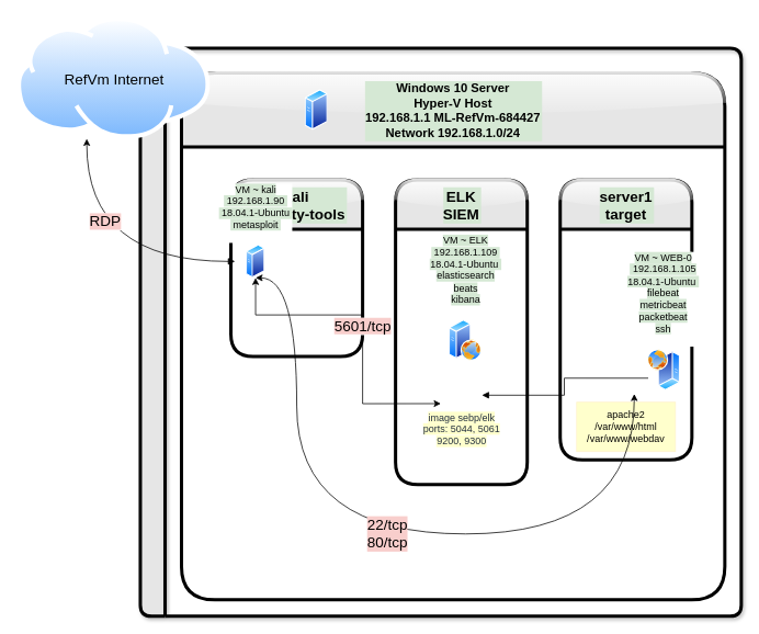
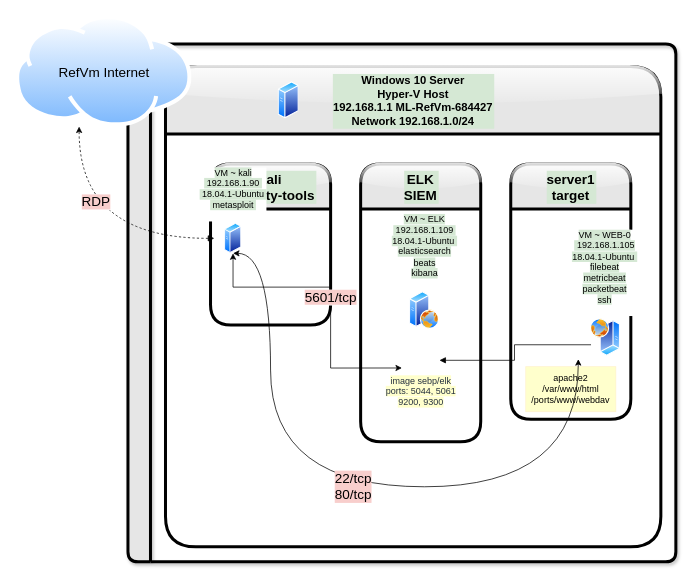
- <mxCell id="17" style="edgeStyle=orthogonalEdgeStyle;curved=1;rounded=0;orthogonalLoop=1;jettySize=auto;html=1;entryX=0.361;entryY=0.998;entryDx=0;entryDy=0;entryPerimeter=0;startArrow=block;startFill=1;" parent="1" source="12" target="16" edge="1"><mxGeometry relative="1" as="geometry" /></mxCell>
+ <mxCell id="17" style="edgeStyle=orthogonalEdgeStyle;curved=1;rounded=0;orthogonalLoop=1;jettySize=auto;html=1;entryX=0.361;entryY=0.998;entryDx=0;entryDy=0;entryPerimeter=0;startArrow=block;startFill=1;dashed=1;" parent="1" source="12" target="16" edge="1"><mxGeometry relative="1" as="geometry" /></mxCell>
- <mxCell id="10" value="apache2&lt;br&gt;/var/www/html&lt;br&gt;/var/www/webdav" style="rounded=0;whiteSpace=wrap;html=1;strokeColor=#FFF2CC;fillColor=#FFFFCC;" parent="8" vertex="1"><mxGeometry x="20" y="270" width="120" height="60" as="geometry" /></mxCell>
+ <mxCell id="10" value="apache2&lt;br&gt;/var/www/html&lt;br&gt;/ports/www/webdav" style="rounded=0;whiteSpace=wrap;html=1;strokeColor=#FFF2CC;fillColor=#FFFFCC;" parent="8" vertex="1"><mxGeometry x="20" y="270" width="120" height="60" as="geometry" /></mxCell>
